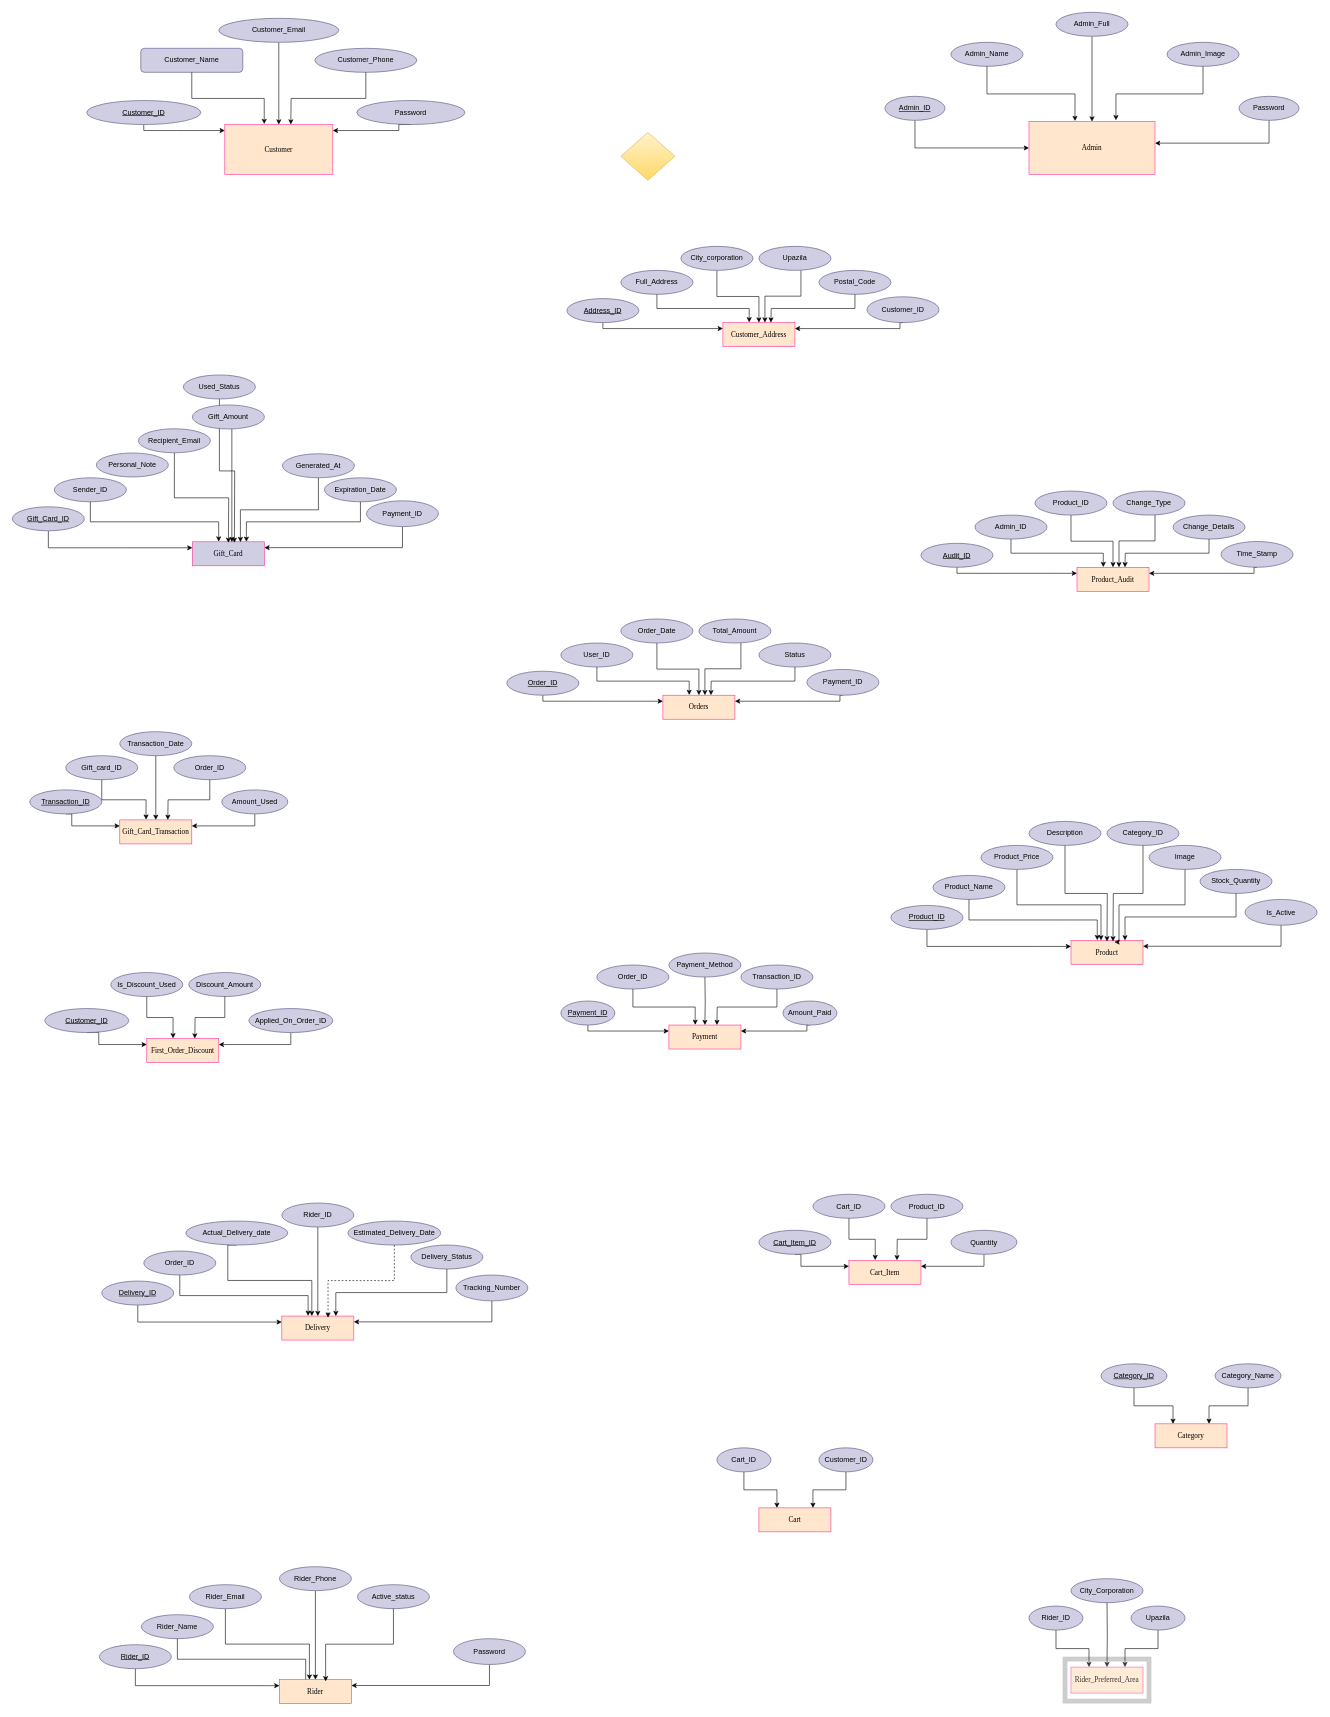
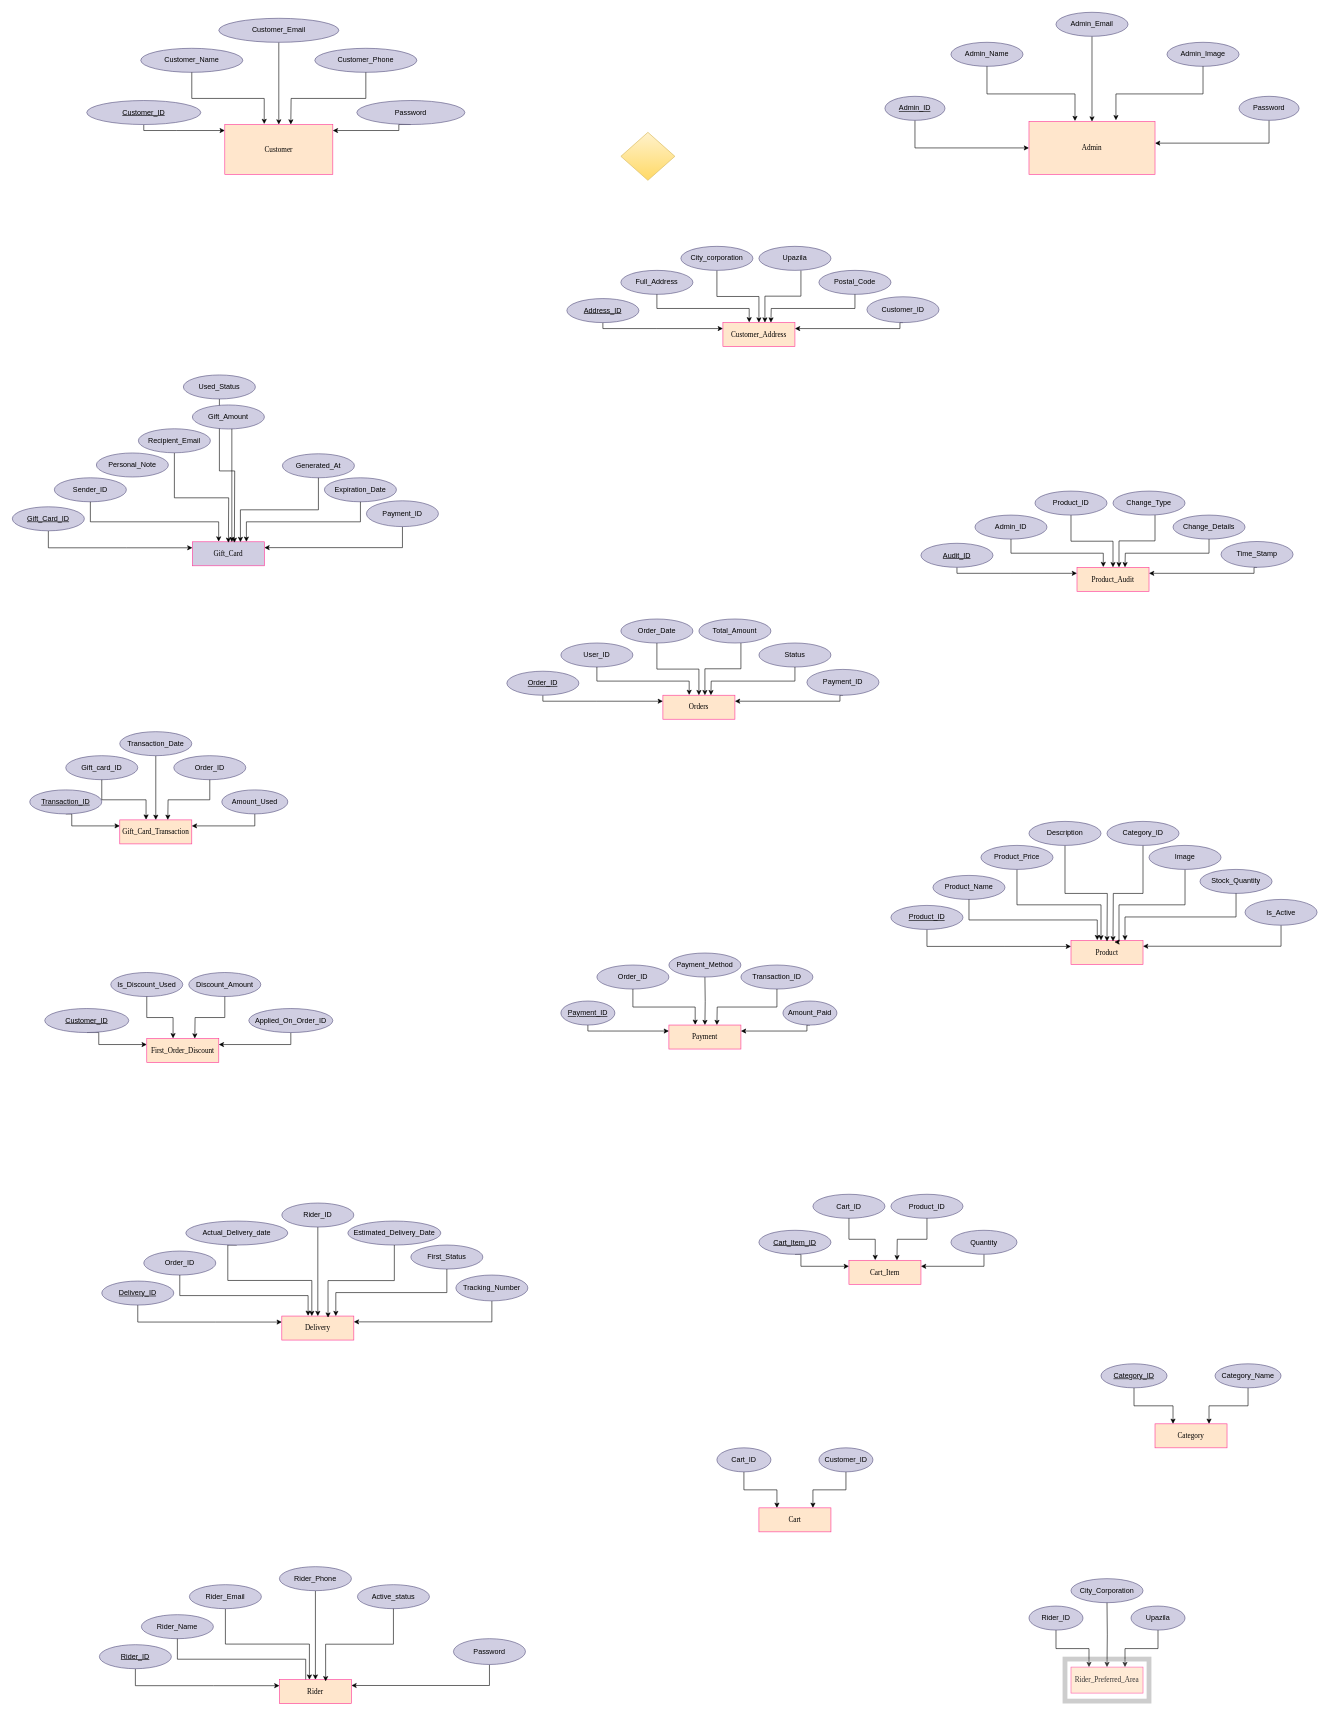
- <mxCell id="23" value="Admin_Full" style="ellipse;whiteSpace=wrap;html=1;fontStyle=0;fillColor=#d0cee2;strokeColor=#56517e;" parent="1" vertex="1"><mxGeometry x="1759" y="20" width="120" height="40" as="geometry" /></mxCell>
+ <mxCell id="23" value="Admin_Email" style="ellipse;whiteSpace=wrap;html=1;fontStyle=0;fillColor=#d0cee2;strokeColor=#56517e;" parent="1" vertex="1"><mxGeometry x="1759" y="20" width="120" height="40" as="geometry" /></mxCell>
- <mxCell id="9" value="Customer_Name" style="whiteSpace=wrap;html=1;fontStyle=0;fillColor=#d0cee2;strokeColor=#56517e;rounded=1;" parent="1" vertex="1"><mxGeometry x="234" y="80" width="170" height="40" as="geometry" /></mxCell>
+ <mxCell id="9" value="Customer_Name" style="ellipse;whiteSpace=wrap;html=1;fontStyle=0;fillColor=#d0cee2;strokeColor=#56517e;" parent="1" vertex="1"><mxGeometry x="234" y="80" width="170" height="40" as="geometry" /></mxCell>
- <mxCell id="149" value="Delivery_Status" style="ellipse;whiteSpace=wrap;html=1;fontStyle=0;fillColor=#d0cee2;strokeColor=#56517e;" parent="1" vertex="1"><mxGeometry x="684" y="2074.09" width="120" height="40" as="geometry" /></mxCell>
+ <mxCell id="149" value="First_Status" style="ellipse;whiteSpace=wrap;html=1;fontStyle=0;fillColor=#d0cee2;strokeColor=#56517e;" parent="1" vertex="1"><mxGeometry x="684" y="2074.09" width="120" height="40" as="geometry" /></mxCell>
- <mxCell id="157" style="edgeStyle=orthogonalEdgeStyle;rounded=0;orthogonalLoop=1;jettySize=auto;html=1;exitX=0.5;exitY=1;exitDx=0;exitDy=0;entryX=0.642;entryY=0.067;entryDx=0;entryDy=0;entryPerimeter=0;dashed=1;" parent="1" source="155" target="143" edge="1"><mxGeometry relative="1" as="geometry" /></mxCell>
+ <mxCell id="157" style="edgeStyle=orthogonalEdgeStyle;rounded=0;orthogonalLoop=1;jettySize=auto;html=1;exitX=0.5;exitY=1;exitDx=0;exitDy=0;entryX=0.642;entryY=0.067;entryDx=0;entryDy=0;entryPerimeter=0;" parent="1" source="155" target="143" edge="1"><mxGeometry relative="1" as="geometry" /></mxCell>
